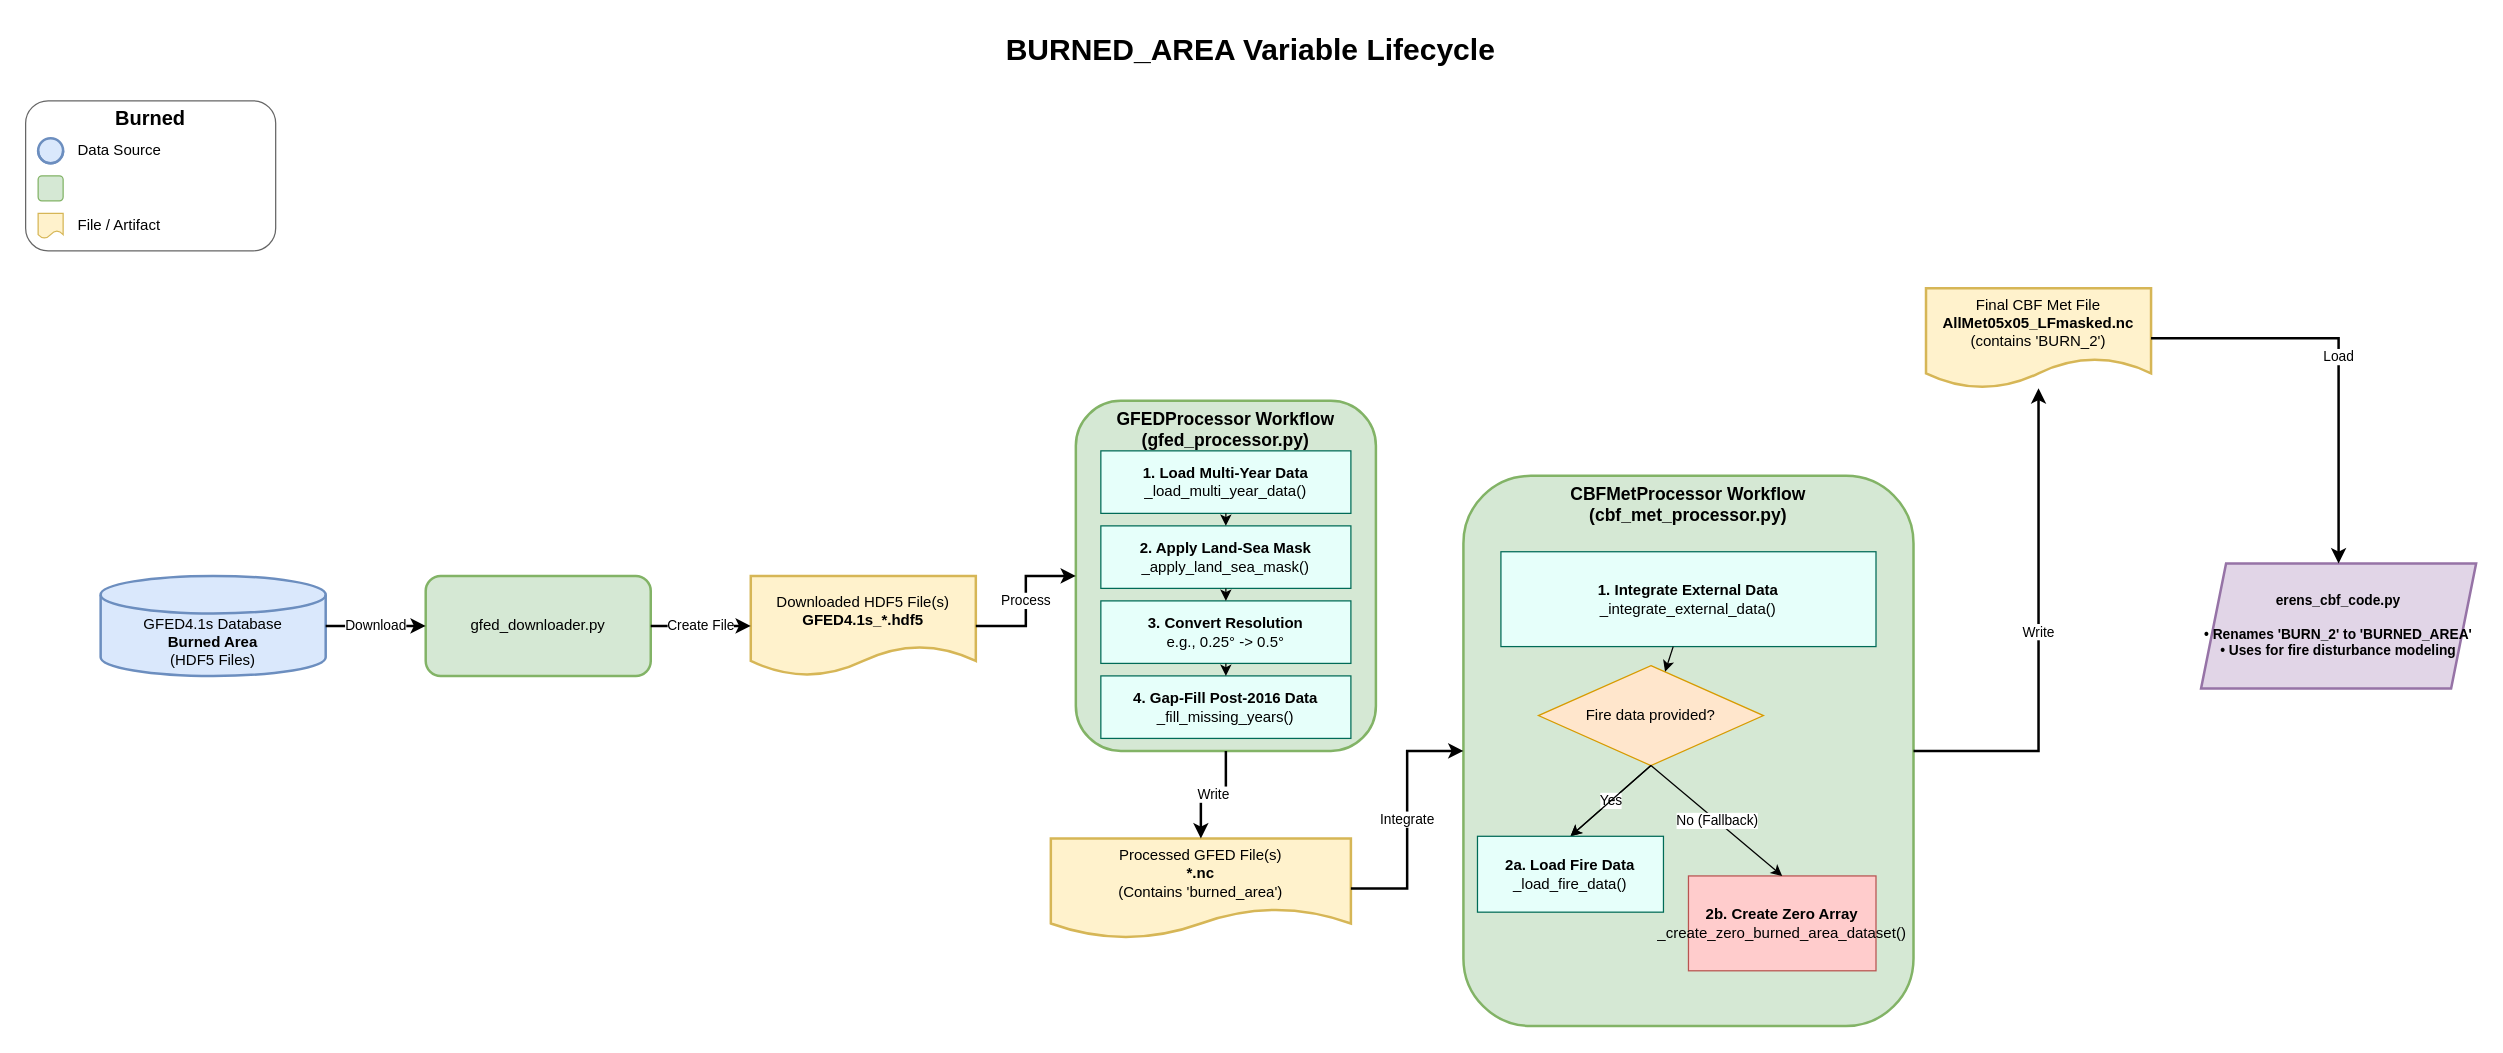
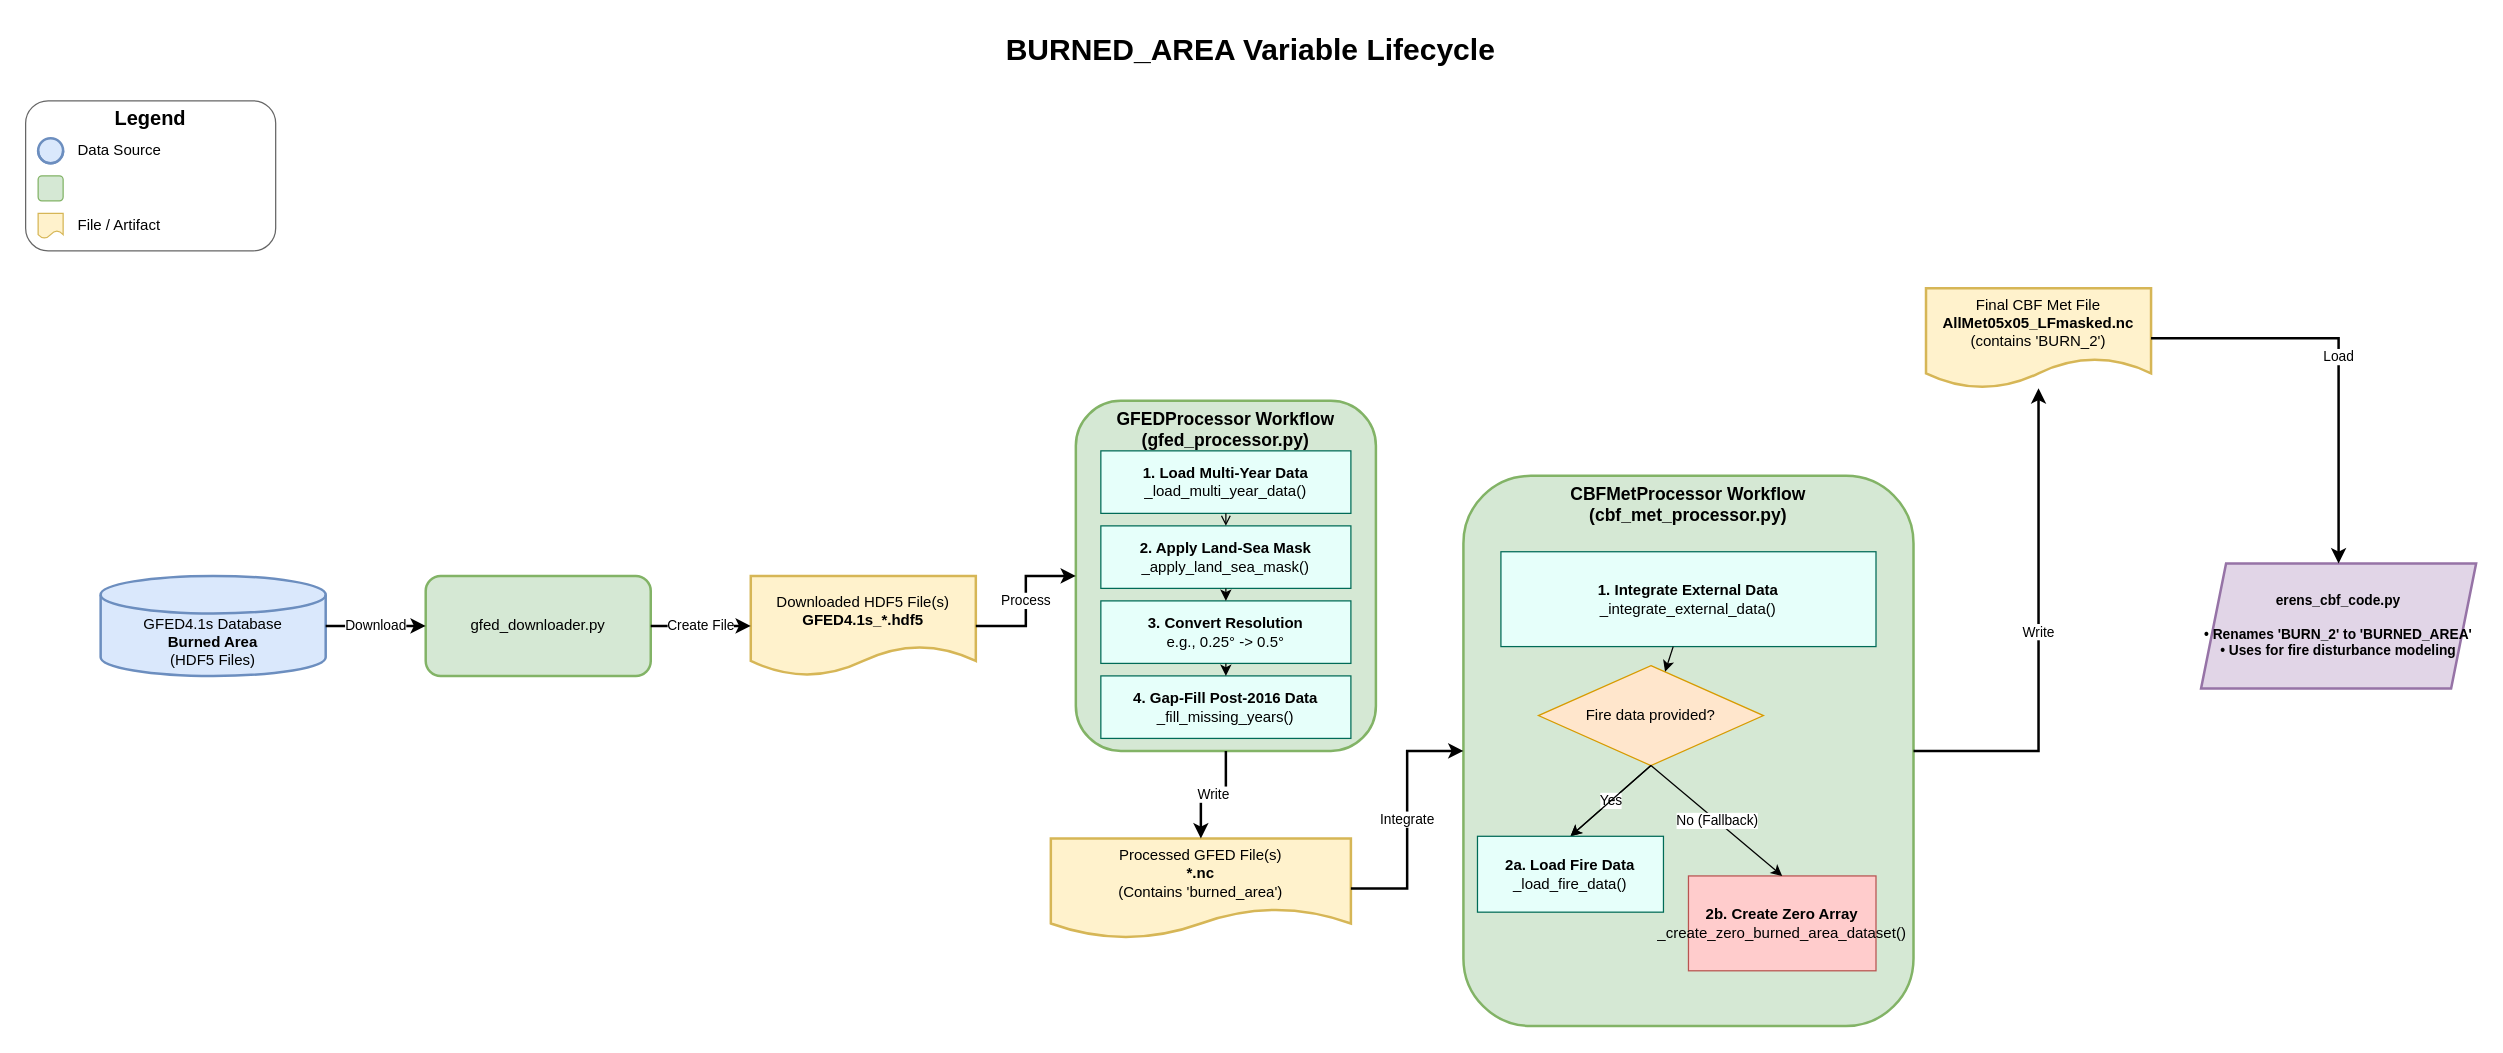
- <mxCell id="4" value="Burned" style="text;html=1;strokeColor=none;fillColor=none;align=center;verticalAlign=middle;whiteSpace=wrap;rounded=0;fontStyle=1;fontSize=16;" parent="1" vertex="1"><mxGeometry x="30" y="84" width="180" height="20" as="geometry" /></mxCell>
+ <mxCell id="4" value="Legend" style="text;html=1;strokeColor=none;fillColor=none;align=center;verticalAlign=middle;whiteSpace=wrap;rounded=0;fontStyle=1;fontSize=16;" parent="1" vertex="1"><mxGeometry x="30" y="84" width="180" height="20" as="geometry" /></mxCell>
- <mxCell id="18" value="" style="endArrow=classic;html=1;rounded=0;" parent="13" source="14" target="15" edge="1"><mxGeometry width="50" height="50" relative="1" as="geometry"><mxPoint x="120" y="100" as="sourcePoint" /><mxPoint x="120" y="150" as="targetPoint" /></mxGeometry></mxCell>
+ <mxCell id="18" value="" style="endArrow=open;html=1;rounded=0;" parent="13" source="14" target="15" edge="1"><mxGeometry width="50" height="50" relative="1" as="geometry"><mxPoint x="120" y="100" as="sourcePoint" /><mxPoint x="120" y="150" as="targetPoint" /></mxGeometry></mxCell>
